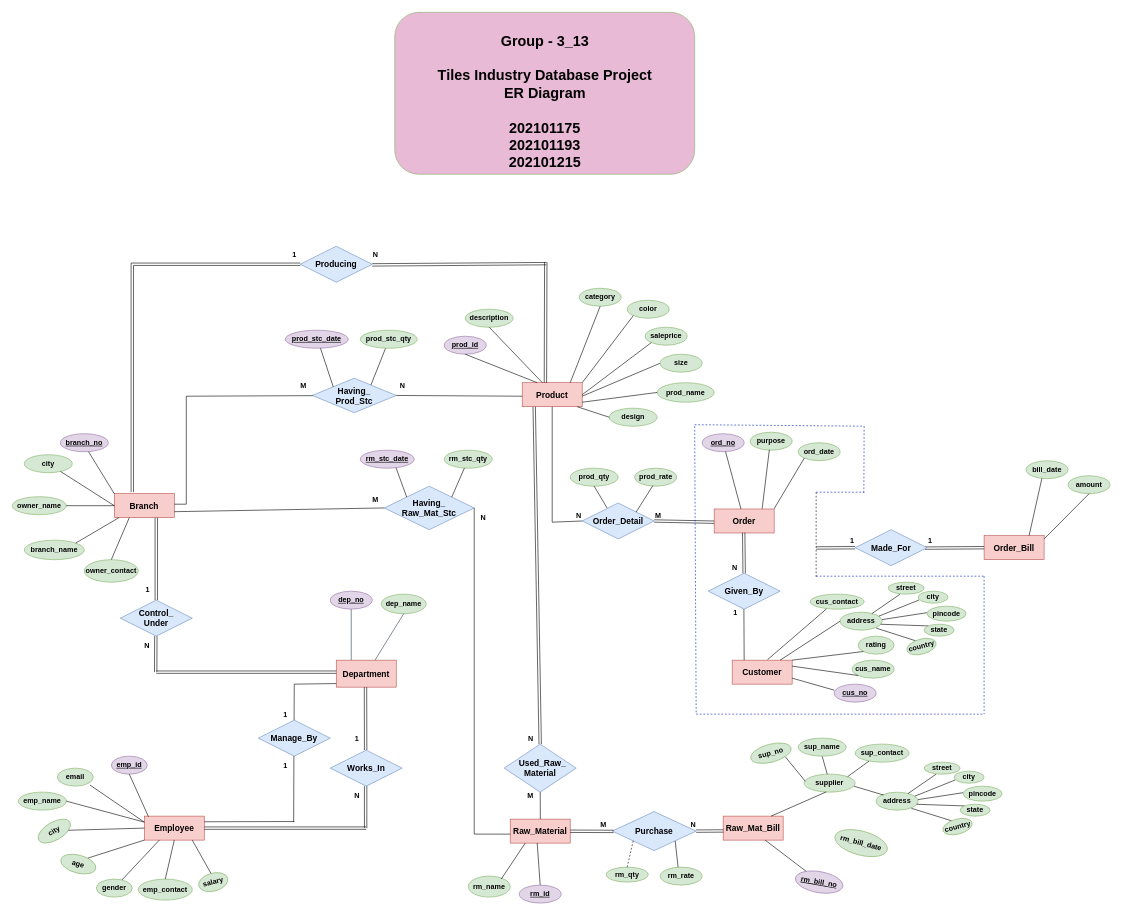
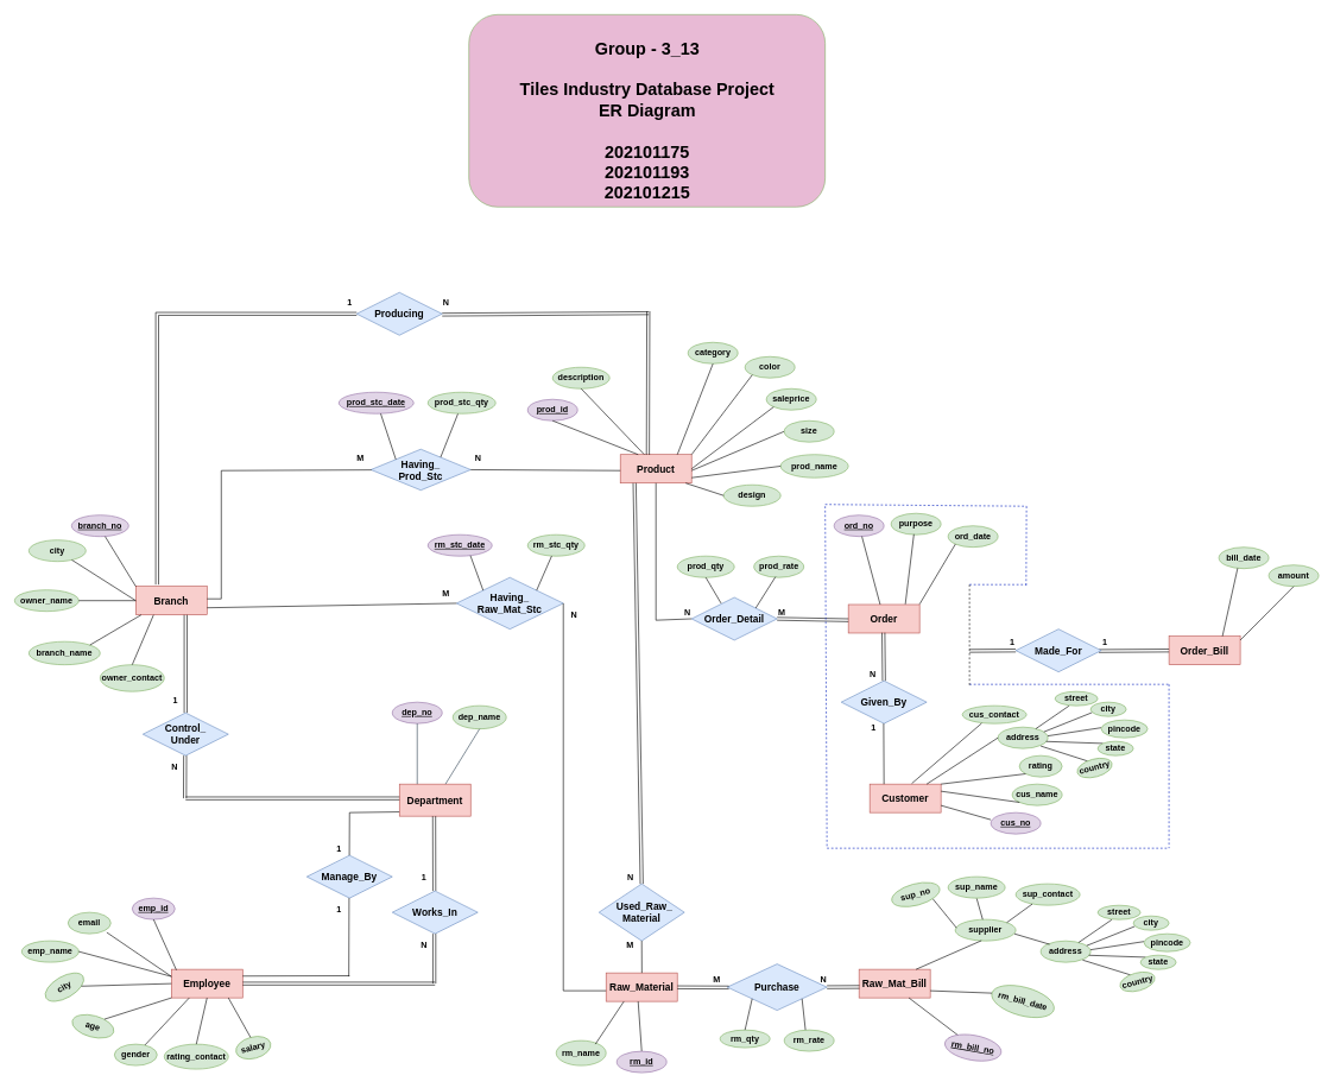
+ <mxCell id="52" value="" style="endArrow=none;html=1;rounded=0;exitX=1;exitY=0.75;exitDx=0;exitDy=0;entryX=0;entryY=0.5;entryDx=0;entryDy=0;fontStyle=1" parent="1" source="26" target="51" edge="1"><mxGeometry width="50" height="50" relative="1" as="geometry"><mxPoint x="1335" y="1430" as="sourcePoint" /><mxPoint x="1385" y="1380" as="targetPoint" /></mxGeometry></mxCell>
- <mxCell id="154" value="" style="endArrow=none;html=1;rounded=0;entryX=0;entryY=1;entryDx=0;entryDy=0;fontStyle=1;exitX=0.5;exitY=0;exitDx=0;exitDy=0;dashed=1;" parent="1" source="29" target="104" edge="1"><mxGeometry width="50" height="50" relative="1" as="geometry"><mxPoint x="1040" y="1450" as="sourcePoint" /><mxPoint x="1045" y="1394" as="targetPoint" /></mxGeometry></mxCell>
+ <mxCell id="154" value="" style="endArrow=none;html=1;rounded=0;entryX=0;entryY=1;entryDx=0;entryDy=0;fontStyle=1;exitX=0.5;exitY=0;exitDx=0;exitDy=0;" parent="1" source="29" target="104" edge="1"><mxGeometry width="50" height="50" relative="1" as="geometry"><mxPoint x="1040" y="1450" as="sourcePoint" /><mxPoint x="1045" y="1394" as="targetPoint" /></mxGeometry></mxCell>
- <mxCell id="23" value="emp_contact" style="ellipse;whiteSpace=wrap;html=1;align=center;fillColor=#d5e8d4;strokeColor=#82b366;fontStyle=1" parent="1" vertex="1"><mxGeometry x="230" y="1465" width="90" height="35" as="geometry" /></mxCell>
+ <mxCell id="23" value="rating_contact" style="ellipse;whiteSpace=wrap;html=1;align=center;fillColor=#d5e8d4;strokeColor=#82b366;fontStyle=1" parent="1" vertex="1"><mxGeometry x="230" y="1465" width="90" height="35" as="geometry" /></mxCell>
